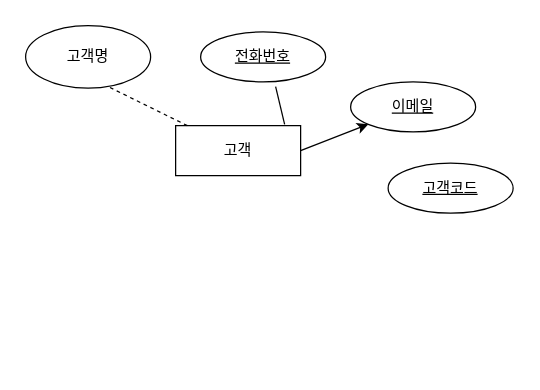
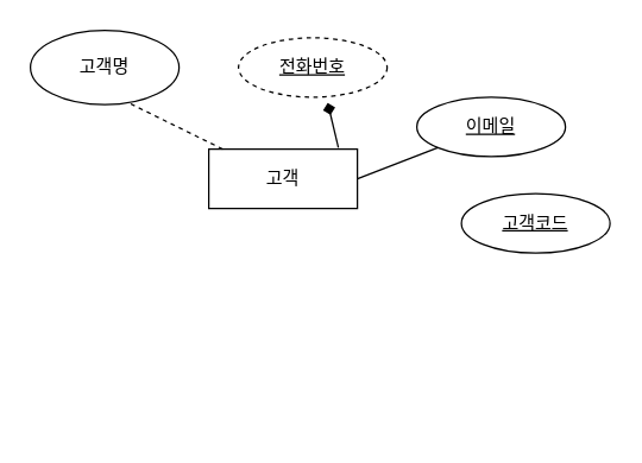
- <mxCell id="4" value="전화번호" style="ellipse;whiteSpace=wrap;html=1;align=center;fontStyle=4;" vertex="1" parent="1"><mxGeometry x="160" y="25" width="100" height="40" as="geometry" /></mxCell>
+ <mxCell id="4" value="전화번호" style="ellipse;whiteSpace=wrap;html=1;align=center;fontStyle=4;dashed=1;" vertex="1" parent="1"><mxGeometry x="160" y="25" width="100" height="40" as="geometry" /></mxCell>
- <mxCell id="5" value="" style="endArrow=none;html=1;rounded=0;entryX=0.6;entryY=1.095;entryDx=0;entryDy=0;entryPerimeter=0;exitX=0.872;exitY=-0.025;exitDx=0;exitDy=0;exitPerimeter=0;" edge="1" parent="1" source="3" target="4"><mxGeometry relative="1" as="geometry"><mxPoint x="170" y="200" as="sourcePoint" /><mxPoint x="330" y="200" as="targetPoint" /></mxGeometry></mxCell>
+ <mxCell id="5" value="" style="endArrow=diamond;html=1;rounded=0;entryX=0.6;entryY=1.095;entryDx=0;entryDy=0;entryPerimeter=0;exitX=0.872;exitY=-0.025;exitDx=0;exitDy=0;exitPerimeter=0;" edge="1" parent="1" source="3" target="4"><mxGeometry relative="1" as="geometry"><mxPoint x="170" y="200" as="sourcePoint" /><mxPoint x="330" y="200" as="targetPoint" /></mxGeometry></mxCell>
- <mxCell id="9" value="" style="endArrow=classic;html=1;rounded=0;exitX=1;exitY=0.5;exitDx=0;exitDy=0;" edge="1" parent="1" source="3" target="8"><mxGeometry relative="1" as="geometry"><mxPoint x="170" y="200" as="sourcePoint" /><mxPoint x="330" y="200" as="targetPoint" /></mxGeometry></mxCell>
+ <mxCell id="9" value="" style="endArrow=none;html=1;rounded=0;exitX=1;exitY=0.5;exitDx=0;exitDy=0;" edge="1" parent="1" source="3" target="8"><mxGeometry relative="1" as="geometry"><mxPoint x="170" y="200" as="sourcePoint" /><mxPoint x="330" y="200" as="targetPoint" /></mxGeometry></mxCell>
